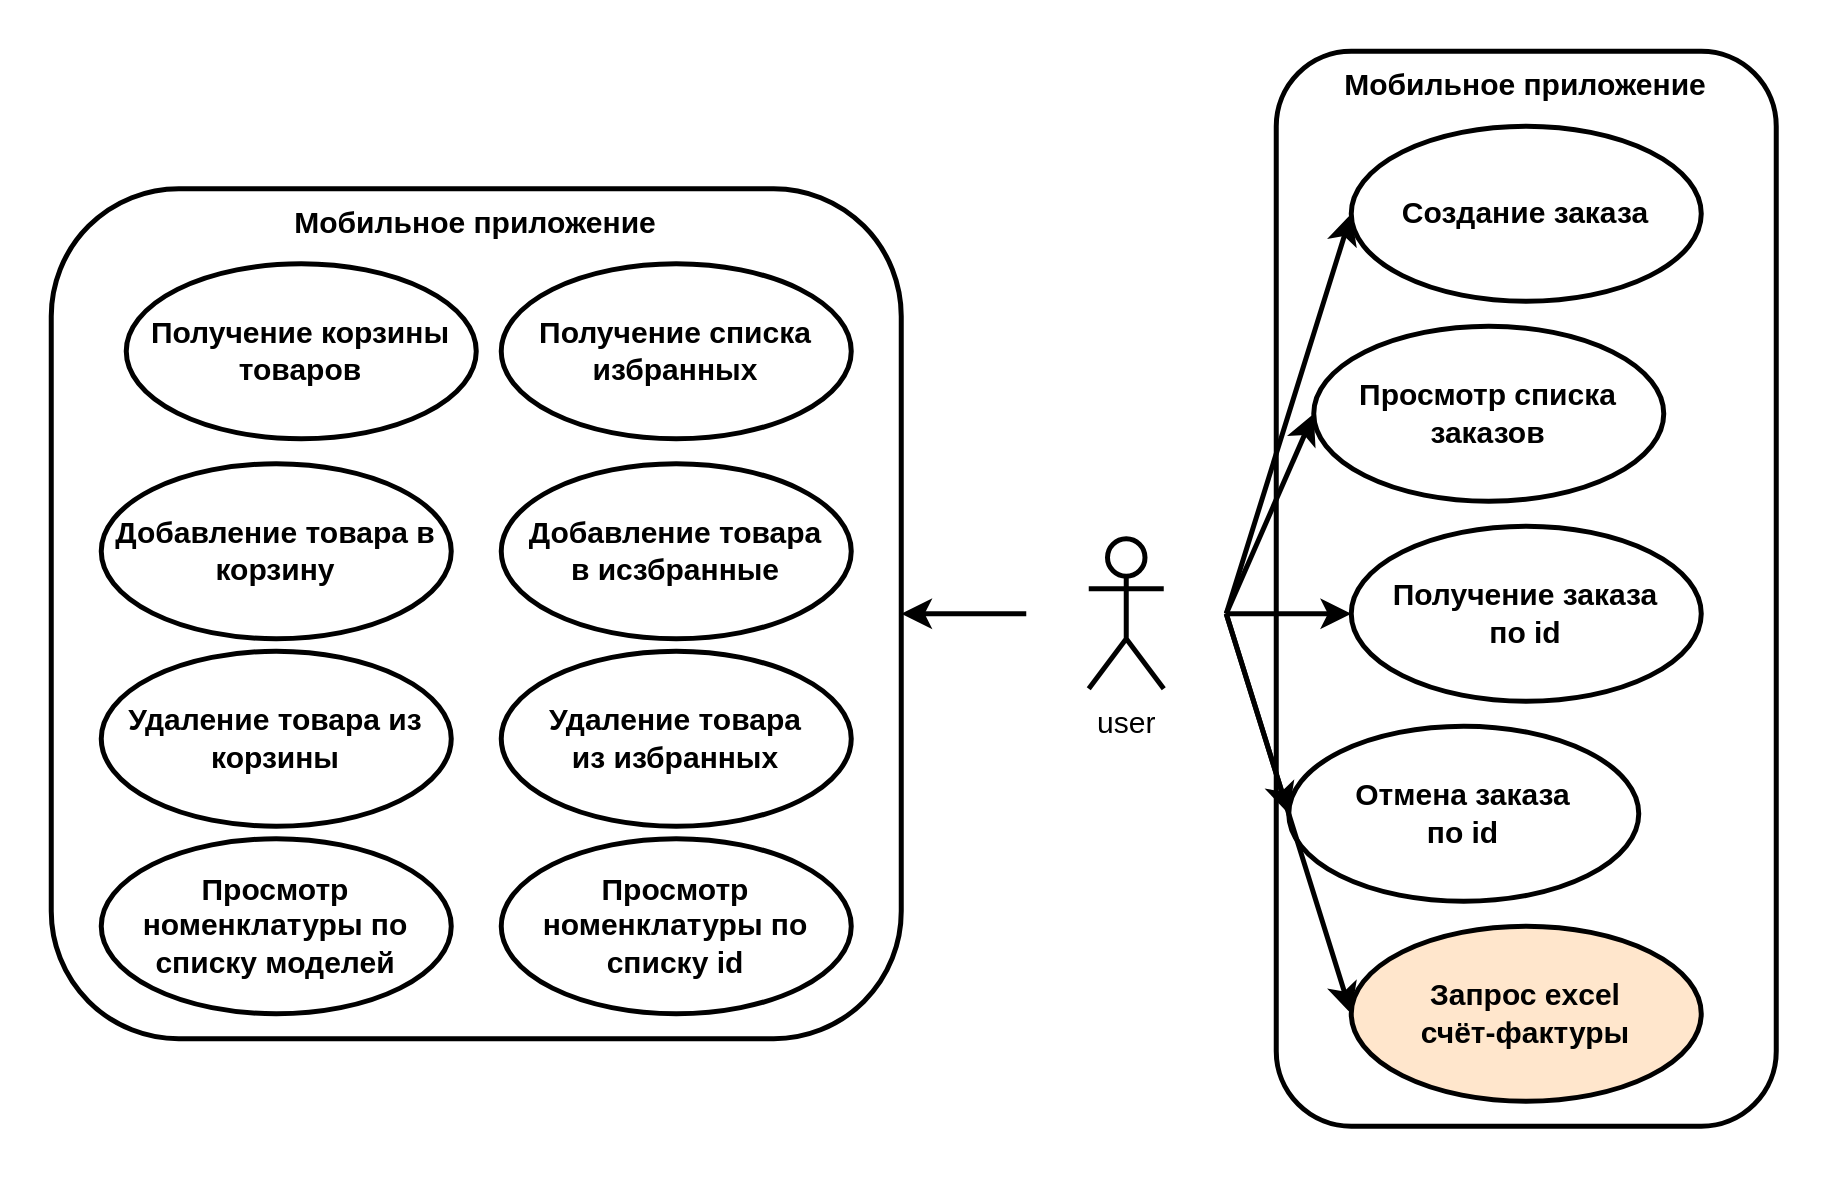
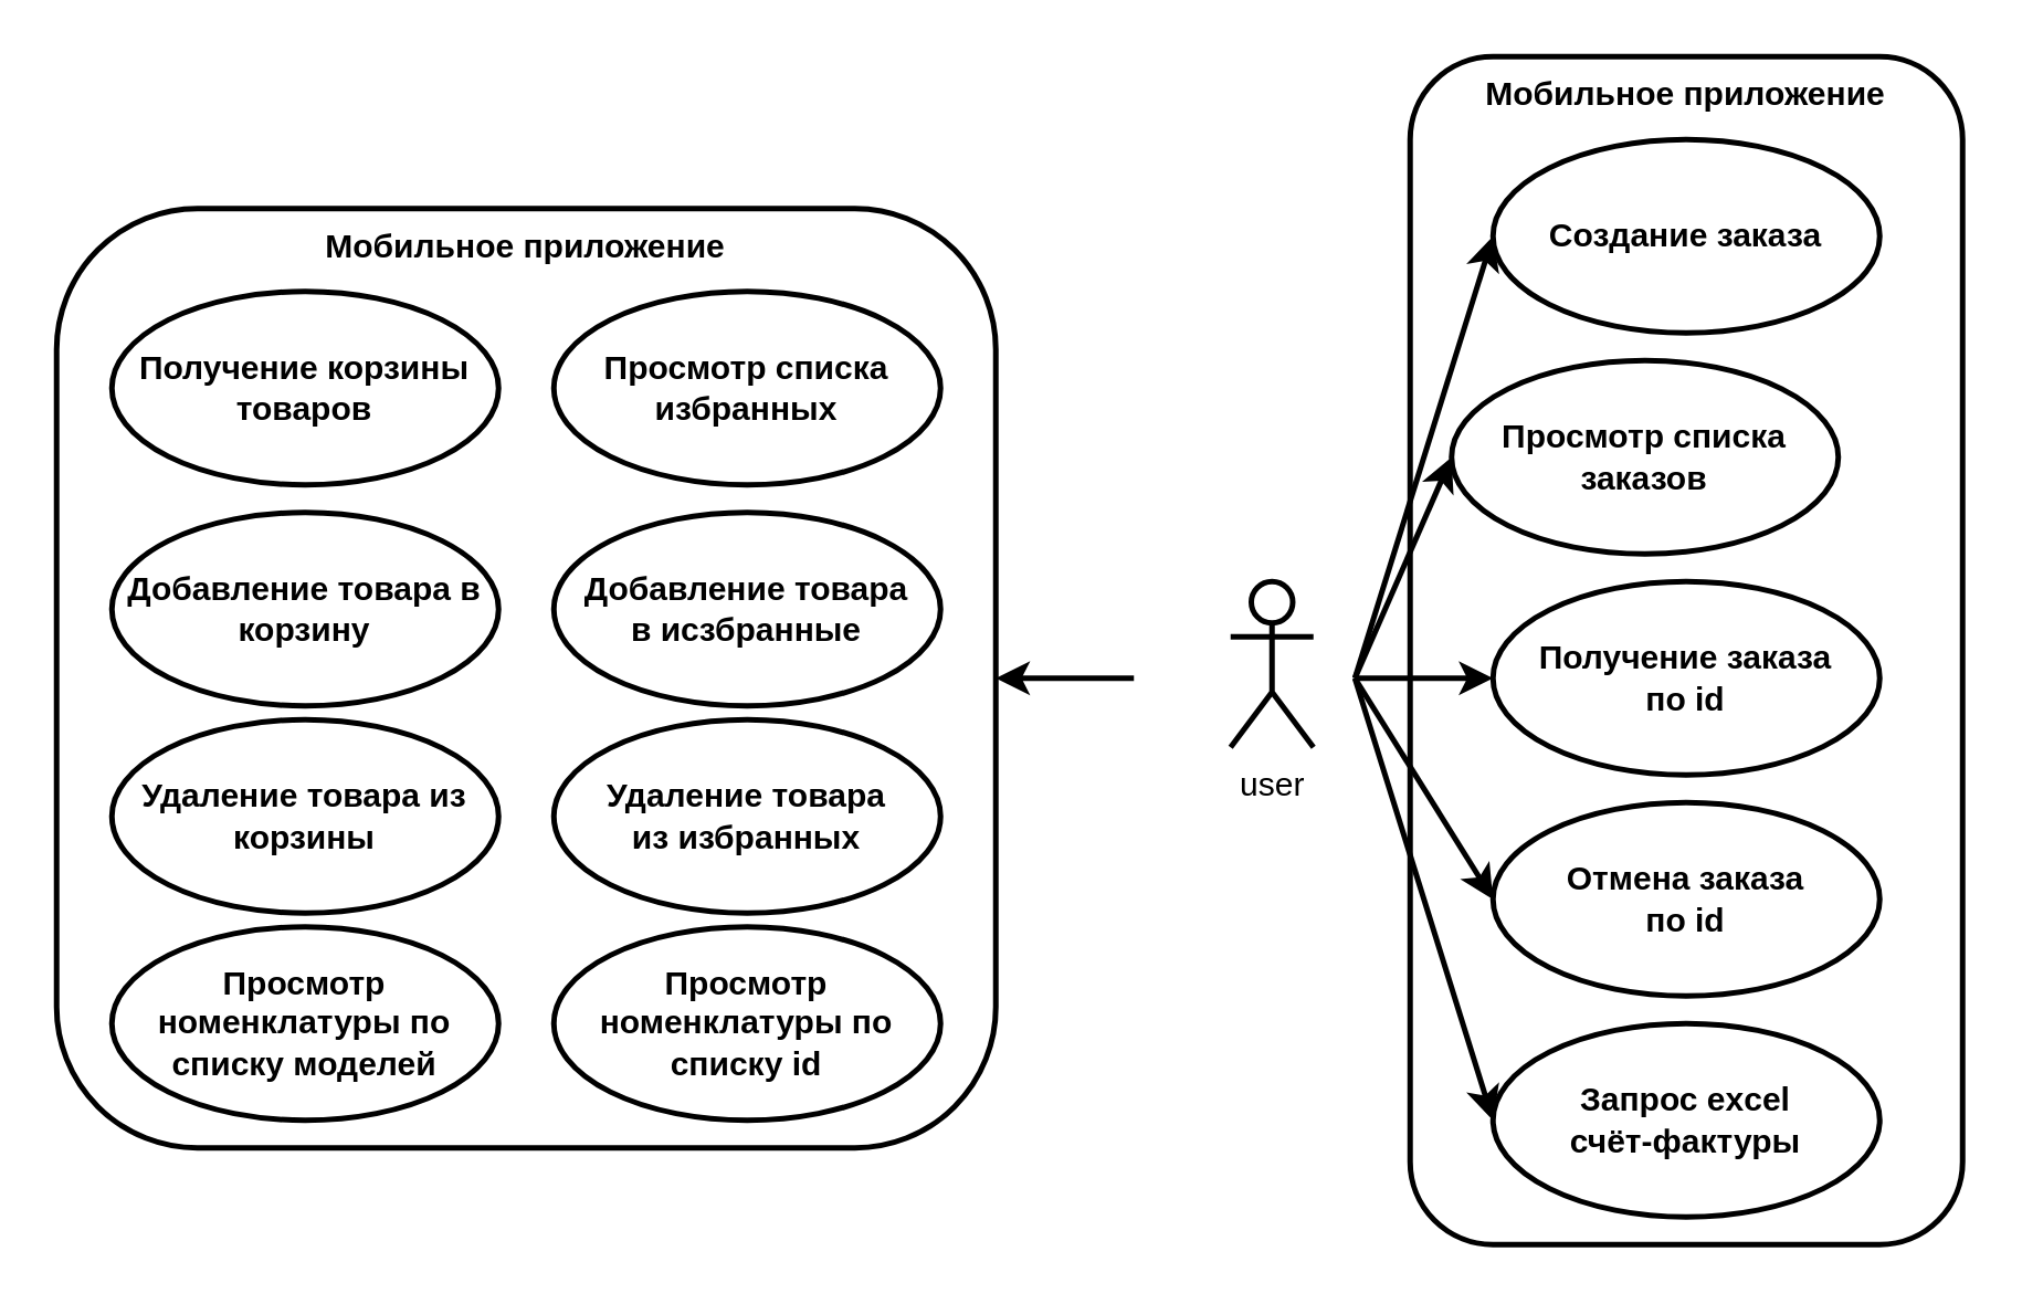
- <mxCell id="22" value="Получение корзины товаров" style="ellipse;whiteSpace=wrap;html=1;fontStyle=1;strokeWidth=2;" vertex="1" parent="1"><mxGeometry x="50" y="105" width="140" height="70" as="geometry" /></mxCell>
+ <mxCell id="22" value="Получение корзины товаров" style="ellipse;whiteSpace=wrap;html=1;fontStyle=1;strokeWidth=2;" vertex="1" parent="1"><mxGeometry x="40" y="105" width="140" height="70" as="geometry" /></mxCell>
- <mxCell id="17" value="Получение списка избранных" style="ellipse;whiteSpace=wrap;html=1;fontStyle=1;strokeWidth=2;" vertex="1" parent="1"><mxGeometry x="200" y="105" width="140" height="70" as="geometry" /></mxCell>
+ <mxCell id="17" value="Просмотр списка избранных" style="ellipse;whiteSpace=wrap;html=1;fontStyle=1;strokeWidth=2;" vertex="1" parent="1"><mxGeometry x="200" y="105" width="140" height="70" as="geometry" /></mxCell>
- <mxCell id="4" value="user" style="shape=umlActor;verticalLabelPosition=bottom;verticalAlign=top;html=1;strokeWidth=2;" parent="1" vertex="1"><mxGeometry x="435" y="215" width="30" height="60" as="geometry" /></mxCell>
+ <mxCell id="4" value="user" style="shape=umlActor;verticalLabelPosition=bottom;verticalAlign=top;html=1;strokeWidth=2;" parent="1" vertex="1"><mxGeometry x="445" y="210" width="30" height="60" as="geometry" /></mxCell>
- <mxCell id="9" value="Отмена заказа&lt;br&gt;по id" style="ellipse;whiteSpace=wrap;html=1;fontStyle=1;strokeWidth=2;" parent="1" vertex="1"><mxGeometry x="515" y="290" width="140" height="70" as="geometry" /></mxCell>
+ <mxCell id="9" value="Отмена заказа&lt;br&gt;по id" style="ellipse;whiteSpace=wrap;html=1;fontStyle=1;strokeWidth=2;" parent="1" vertex="1"><mxGeometry x="540" y="290" width="140" height="70" as="geometry" /></mxCell>
- <mxCell id="14" value="Запрос excel&lt;br&gt;счёт-фактуры" style="ellipse;whiteSpace=wrap;html=1;fontStyle=1;strokeWidth=2;fillColor=#ffe6cc;" vertex="1" parent="1"><mxGeometry x="540" y="370" width="140" height="70" as="geometry" /></mxCell>
+ <mxCell id="14" value="Запрос excel&lt;br&gt;счёт-фактуры" style="ellipse;whiteSpace=wrap;html=1;fontStyle=1;strokeWidth=2;" vertex="1" parent="1"><mxGeometry x="540" y="370" width="140" height="70" as="geometry" /></mxCell>
